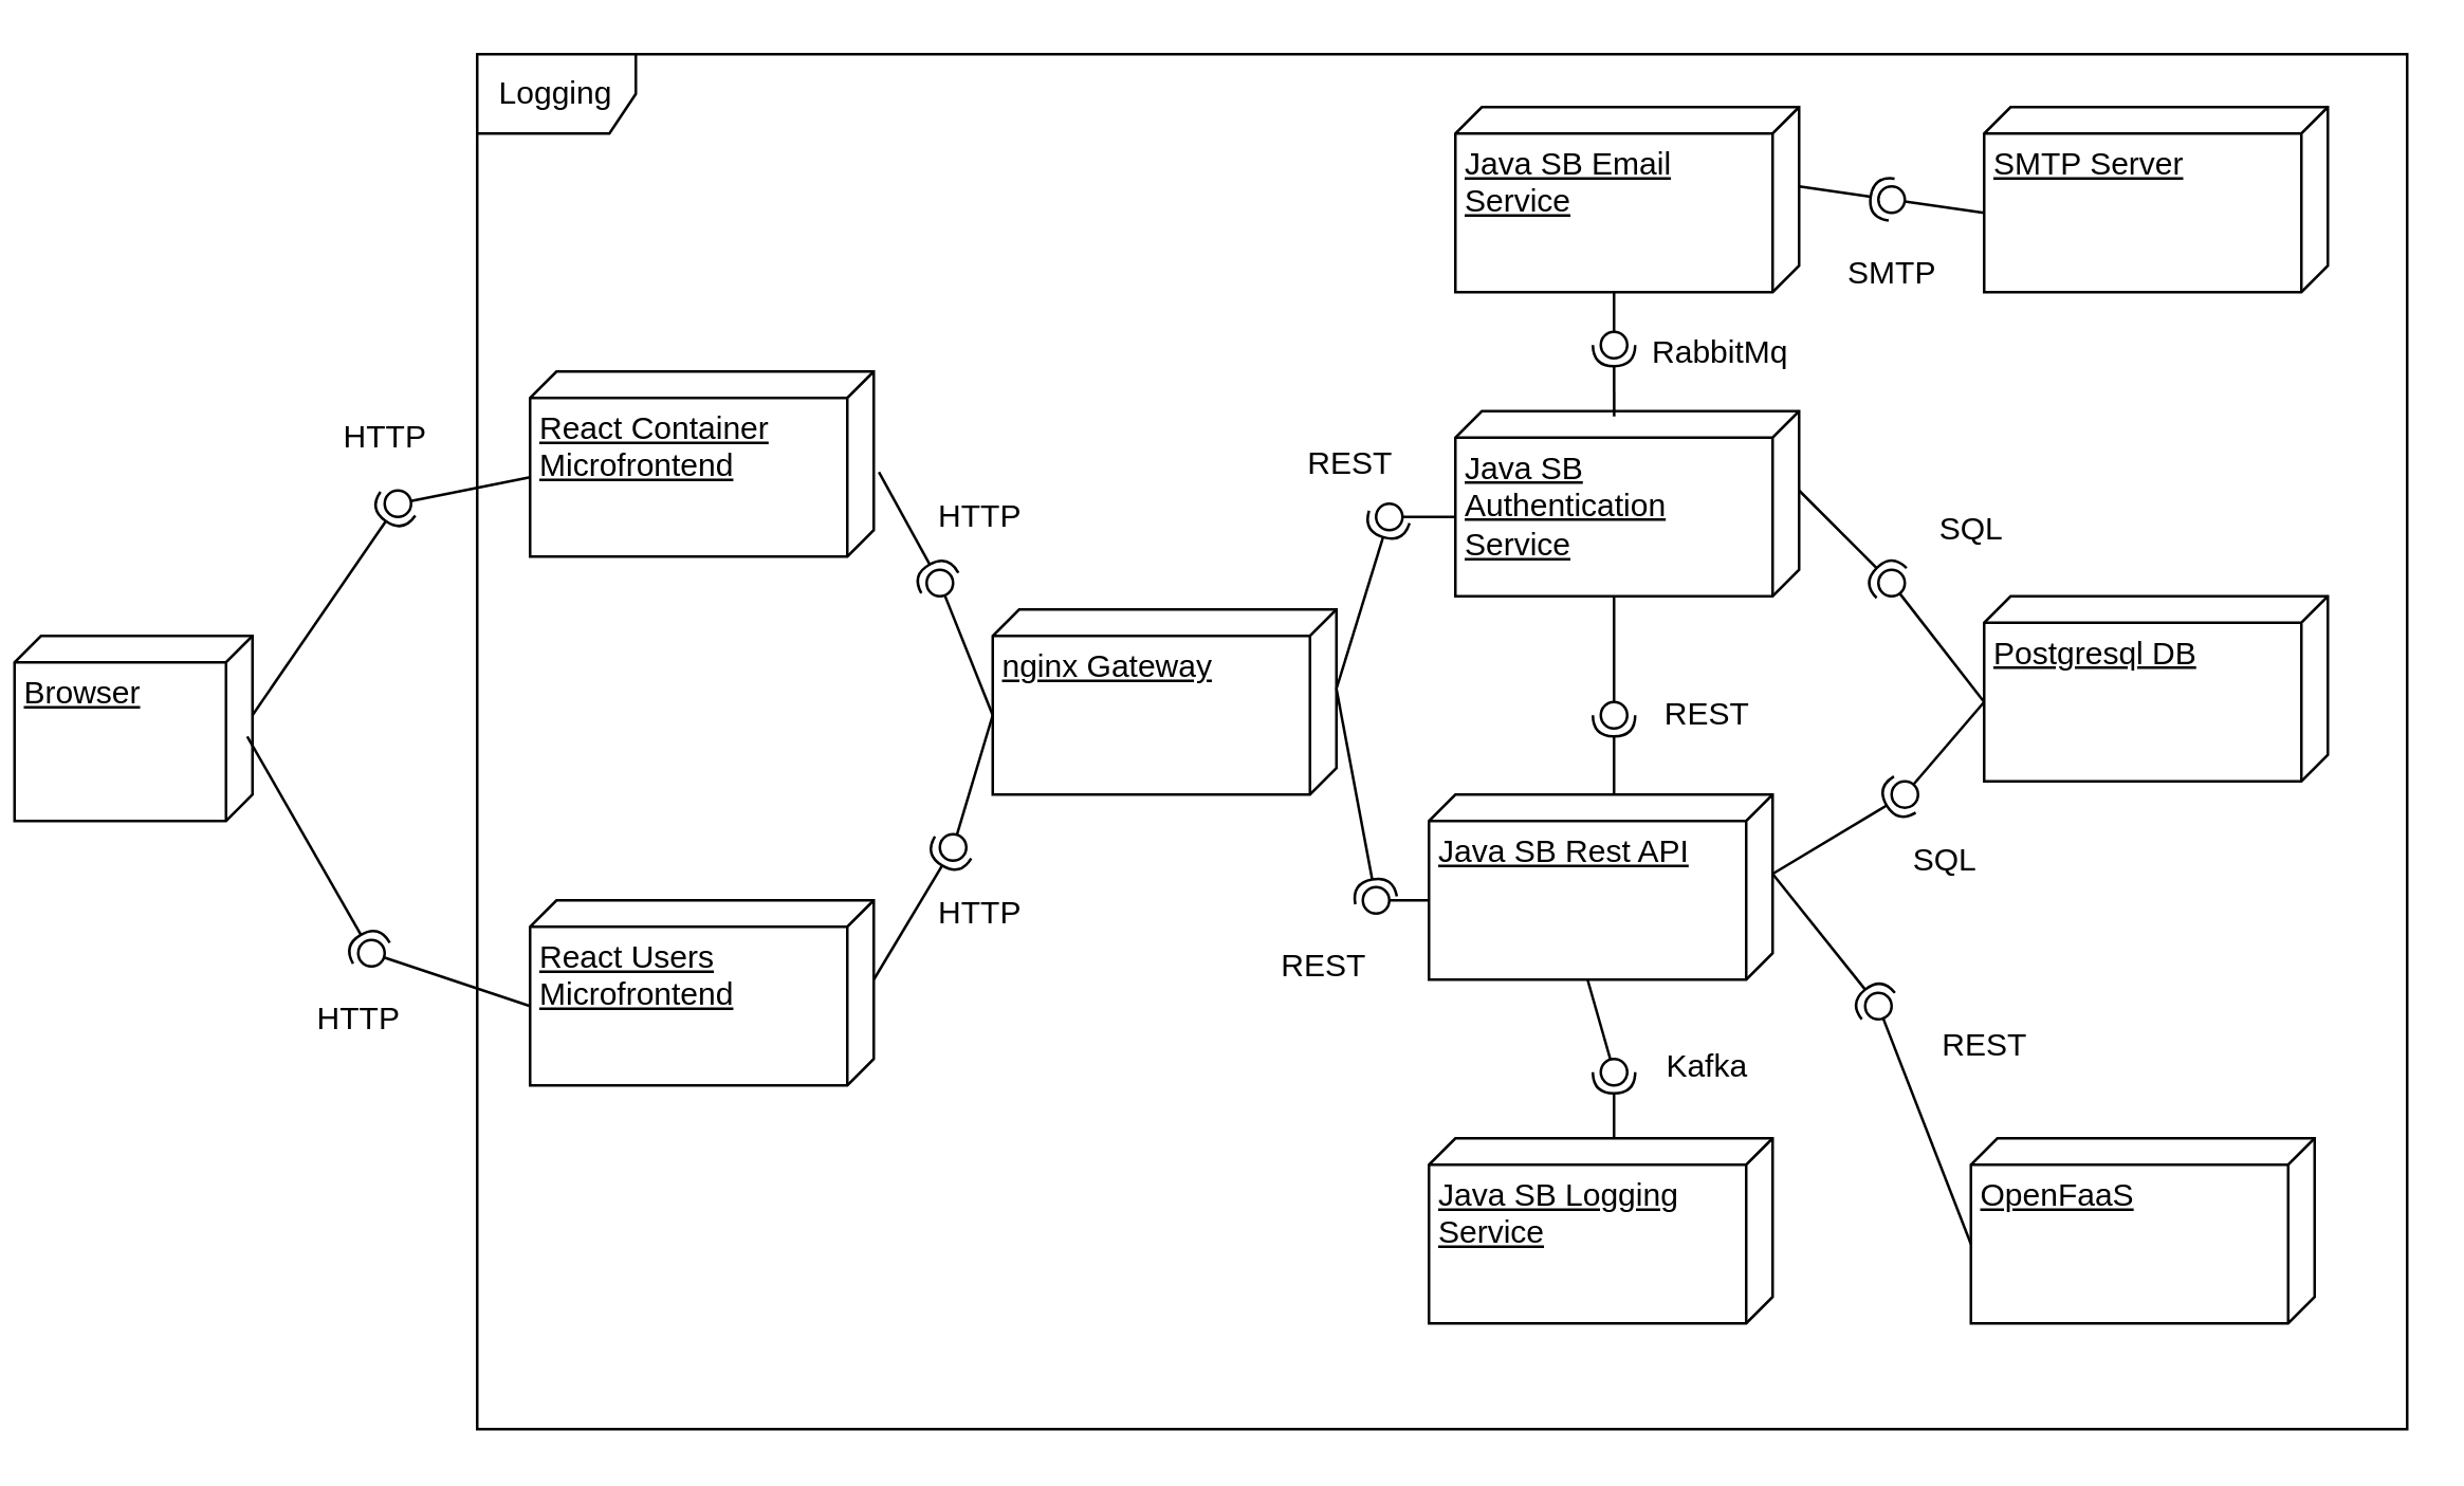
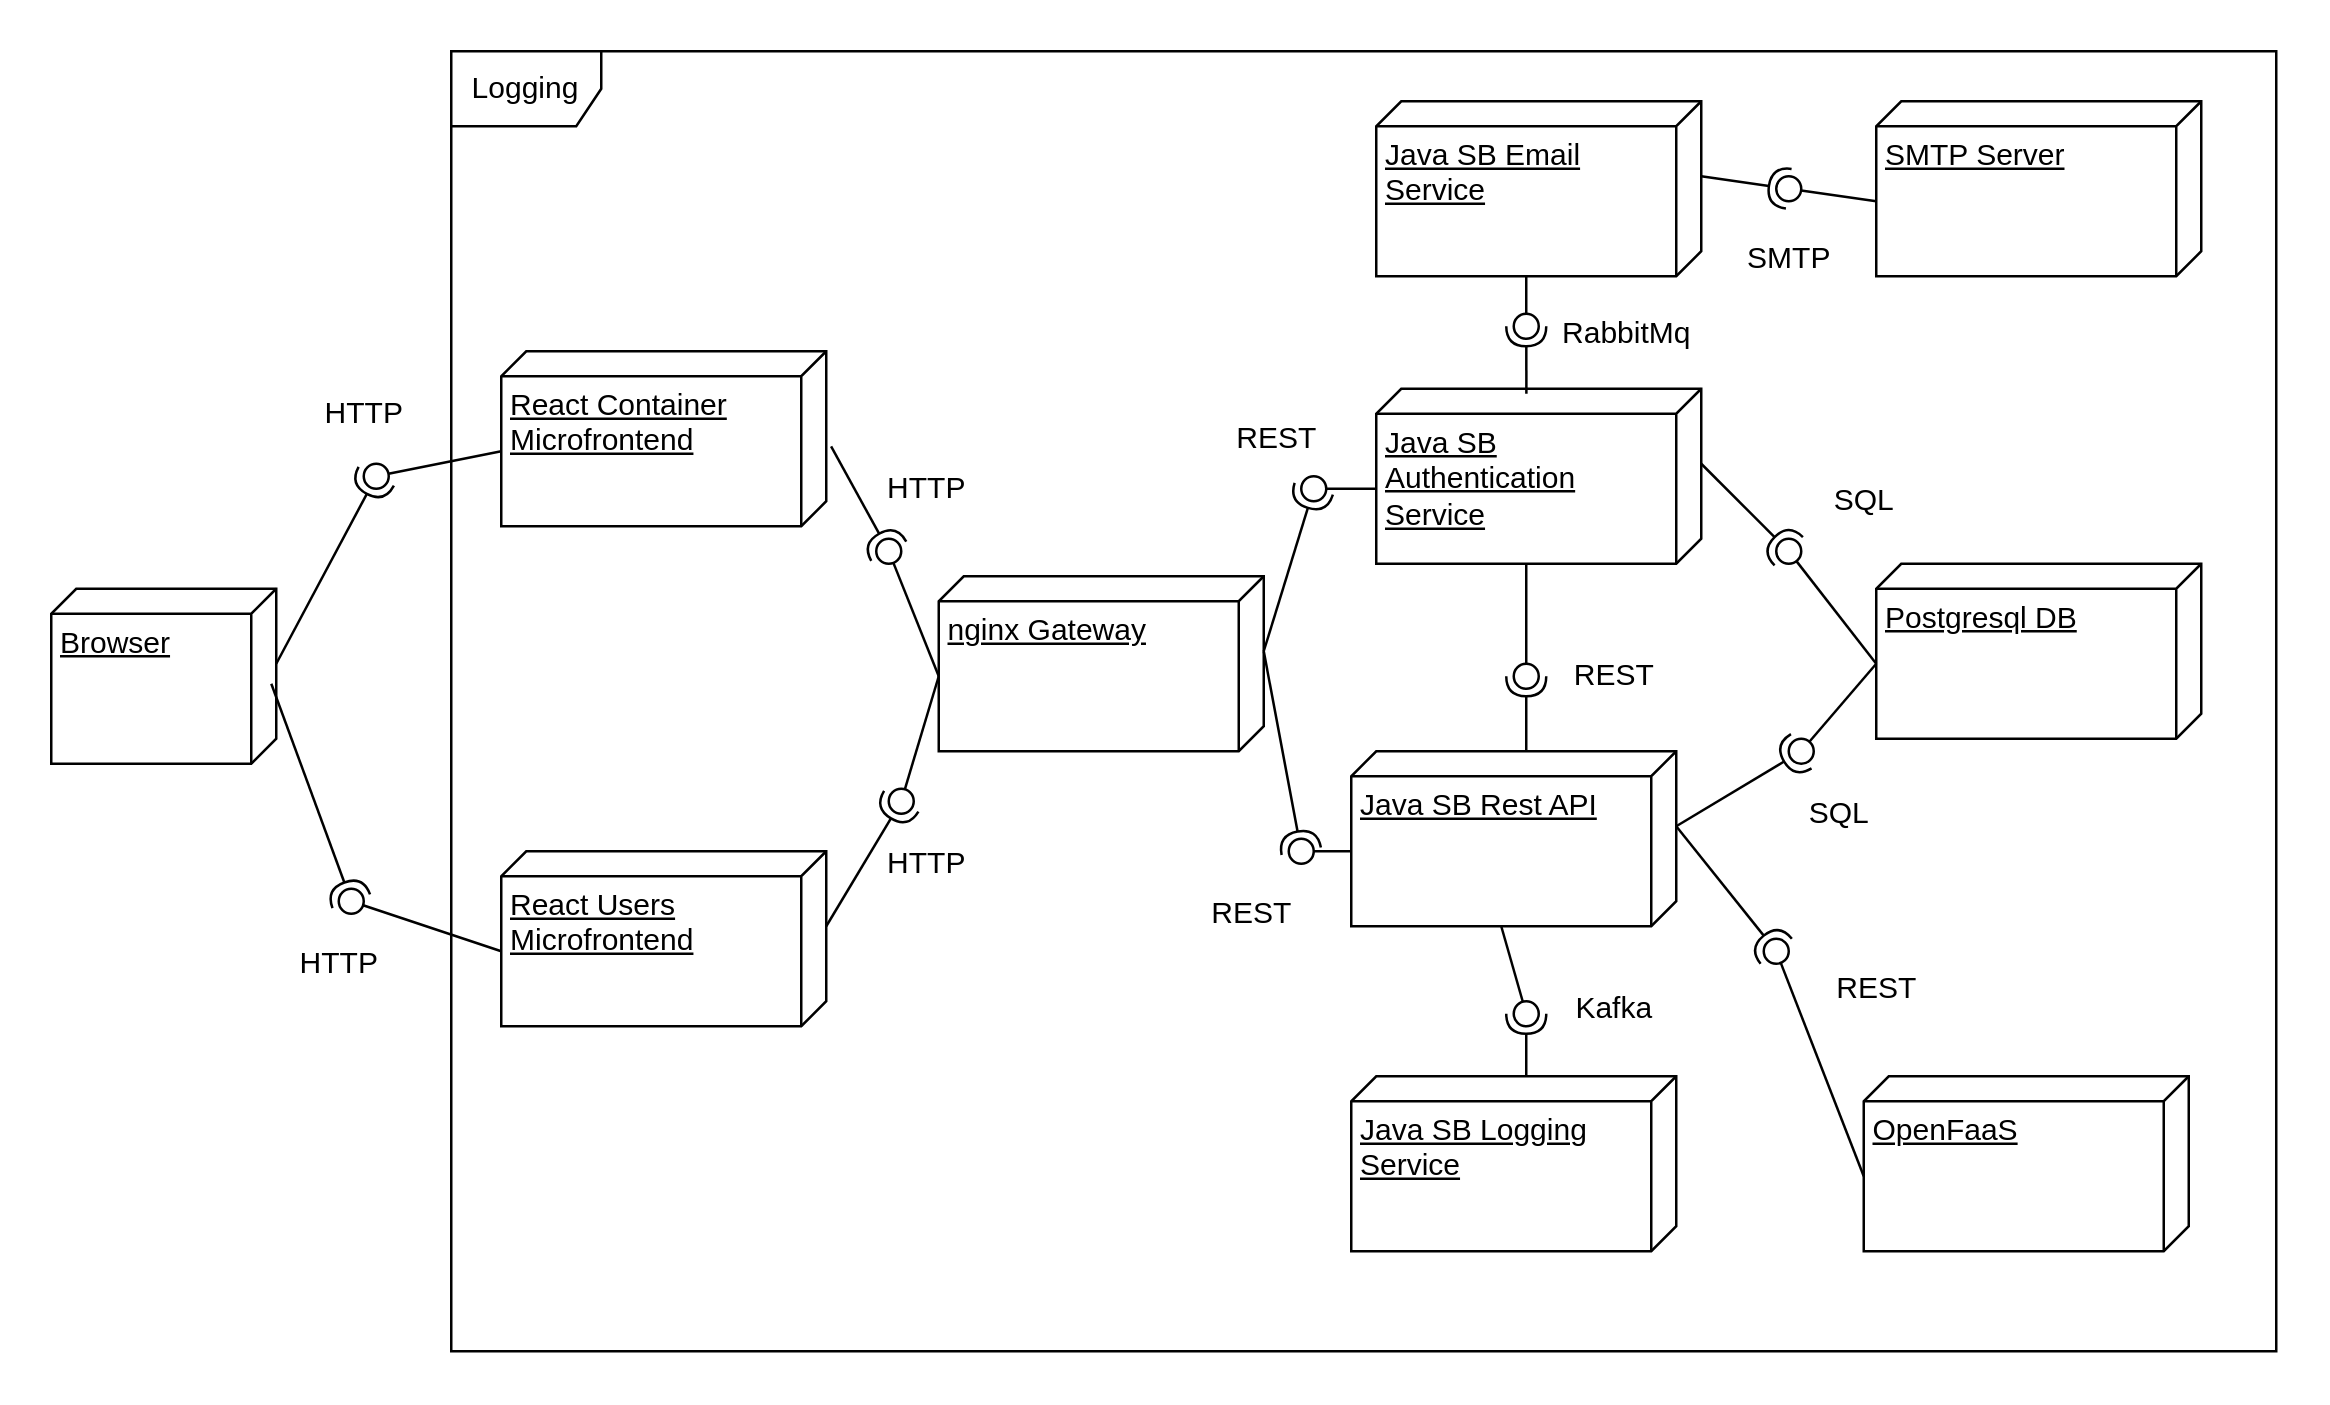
- <mxCell id="3" value="Browser" style="verticalAlign=top;align=left;spacingTop=8;spacingLeft=2;spacingRight=12;shape=cube;size=10;direction=south;fontStyle=4;html=1;whiteSpace=wrap;" vertex="1" parent="1"><mxGeometry x="5" y="240" width="90" height="70" as="geometry" /></mxCell>
+ <mxCell id="3" value="Browser" style="verticalAlign=top;align=left;spacingTop=8;spacingLeft=2;spacingRight=12;shape=cube;size=10;direction=south;fontStyle=4;html=1;whiteSpace=wrap;" vertex="1" parent="1"><mxGeometry x="20" y="235" width="90" height="70" as="geometry" /></mxCell>
